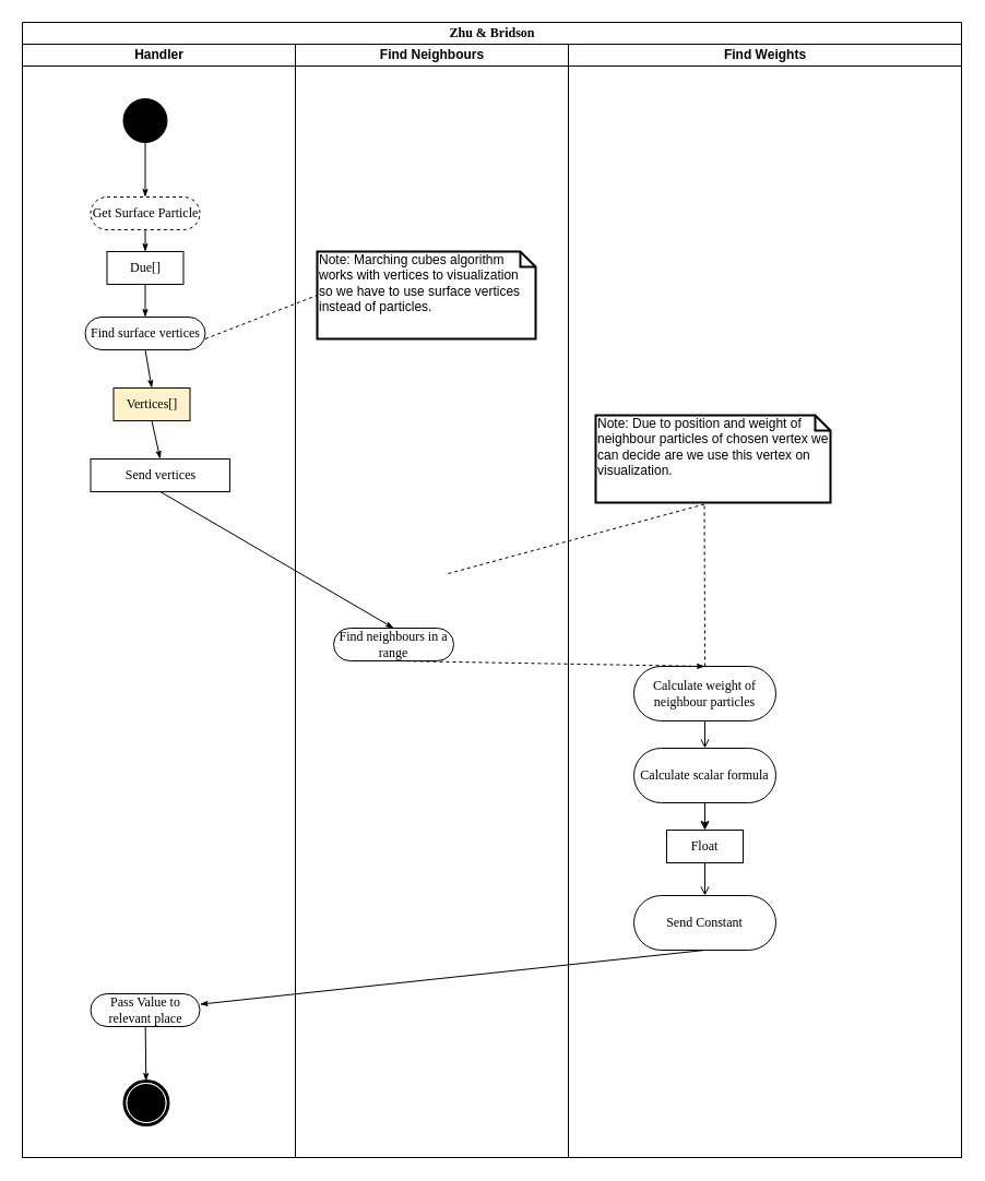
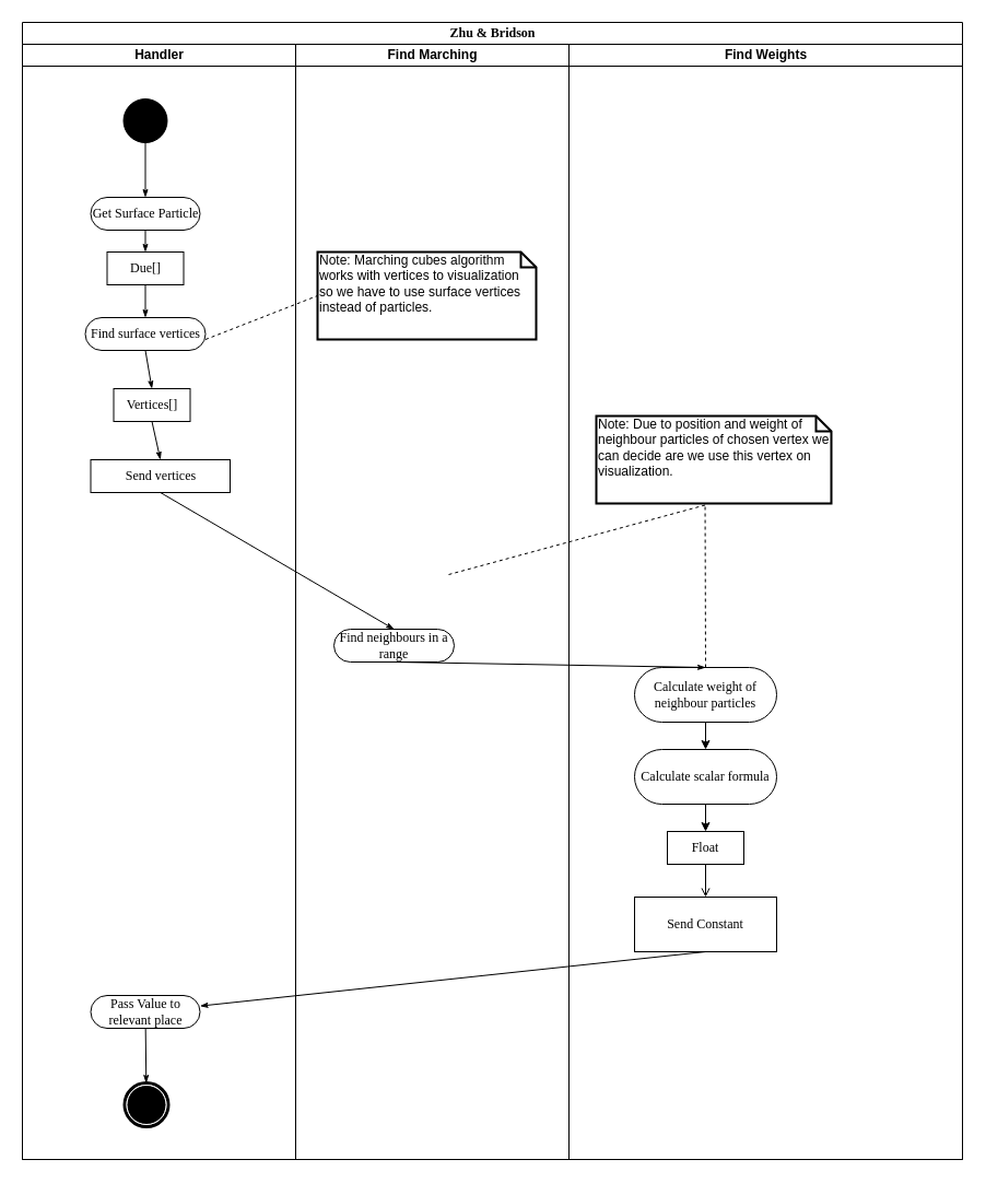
- <mxCell id="19" value="Find Neighbours" style="swimlane;html=1;startSize=20;" parent="2" vertex="1"><mxGeometry x="250" y="20" width="250" height="1020" as="geometry" /></mxCell>
+ <mxCell id="19" value="Find Marching" style="swimlane;html=1;startSize=20;" parent="2" vertex="1"><mxGeometry x="250" y="20" width="250" height="1020" as="geometry" /></mxCell>
- <mxCell id="5" value="Get Surface Particle" style="rounded=1;whiteSpace=wrap;html=1;shadow=0;comic=0;labelBackgroundColor=none;strokeWidth=1;fontFamily=Verdana;fontSize=12;align=center;arcSize=50;dashed=1;" parent="3" vertex="1"><mxGeometry x="62.5" y="140" width="100" height="30" as="geometry" /></mxCell>
+ <mxCell id="5" value="Get Surface Particle" style="rounded=1;whiteSpace=wrap;html=1;shadow=0;comic=0;labelBackgroundColor=none;strokeWidth=1;fontFamily=Verdana;fontSize=12;align=center;arcSize=50;" parent="3" vertex="1"><mxGeometry x="62.5" y="140" width="100" height="30" as="geometry" /></mxCell>
- <mxCell id="16" value="Vertices[]" style="rounded=0;whiteSpace=wrap;html=1;shadow=0;comic=0;labelBackgroundColor=none;strokeWidth=1;fontFamily=Verdana;fontSize=12;align=center;arcSize=50;fillColor=#fff2cc;" parent="3" vertex="1"><mxGeometry x="83.5" y="315" width="70" height="30" as="geometry" /></mxCell>
+ <mxCell id="16" value="Vertices[]" style="rounded=0;whiteSpace=wrap;html=1;shadow=0;comic=0;labelBackgroundColor=none;strokeWidth=1;fontFamily=Verdana;fontSize=12;align=center;arcSize=50;" parent="3" vertex="1"><mxGeometry x="83.5" y="315" width="70" height="30" as="geometry" /></mxCell>
- <mxCell id="34" style="edgeStyle=none;rounded=0;html=1;labelBackgroundColor=none;startArrow=none;startFill=0;startSize=5;endArrow=classicThin;endFill=1;endSize=5;jettySize=auto;orthogonalLoop=1;strokeWidth=1;fontFamily=Verdana;fontSize=12;exitX=0.5;exitY=1;exitDx=0;exitDy=0;entryX=0.5;entryY=0;entryDx=0;entryDy=0;dashed=1;" parent="2" source="20" target="24" edge="1"><mxGeometry relative="1" as="geometry"><mxPoint x="123" y="400" as="sourcePoint" /><mxPoint x="375" y="430" as="targetPoint" /></mxGeometry></mxCell>
+ <mxCell id="34" style="edgeStyle=none;rounded=0;html=1;labelBackgroundColor=none;startArrow=none;startFill=0;startSize=5;endArrow=classicThin;endFill=1;endSize=5;jettySize=auto;orthogonalLoop=1;strokeWidth=1;fontFamily=Verdana;fontSize=12;exitX=0.5;exitY=1;exitDx=0;exitDy=0;entryX=0.5;entryY=0;entryDx=0;entryDy=0;" parent="2" source="20" target="24" edge="1"><mxGeometry relative="1" as="geometry"><mxPoint x="123" y="400" as="sourcePoint" /><mxPoint x="375" y="430" as="targetPoint" /></mxGeometry></mxCell>
- <mxCell id="30" value="" style="endArrow=open;html=1;entryX=0.5;entryY=0;entryDx=0;entryDy=0;exitX=0.5;exitY=1;exitDx=0;exitDy=0;" parent="23" source="24" target="25" edge="1"><mxGeometry width="50" height="50" relative="1" as="geometry"><mxPoint x="135" y="720" as="sourcePoint" /><mxPoint x="135" y="770" as="targetPoint" /></mxGeometry></mxCell>
+ <mxCell id="30" value="" style="endArrow=classic;html=1;entryX=0.5;entryY=0;entryDx=0;entryDy=0;exitX=0.5;exitY=1;exitDx=0;exitDy=0;" parent="23" source="24" target="25" edge="1"><mxGeometry width="50" height="50" relative="1" as="geometry"><mxPoint x="135" y="720" as="sourcePoint" /><mxPoint x="135" y="770" as="targetPoint" /></mxGeometry></mxCell>
- <mxCell id="26" value="Send Constant" style="rounded=1;whiteSpace=wrap;html=1;shadow=0;comic=0;labelBackgroundColor=none;strokeWidth=1;fontFamily=Verdana;fontSize=12;align=center;arcSize=50;" parent="23" vertex="1"><mxGeometry x="60" y="780" width="130" height="50" as="geometry" /></mxCell>
+ <mxCell id="26" value="Send Constant" style="whiteSpace=wrap;html=1;shadow=0;comic=0;labelBackgroundColor=none;strokeWidth=1;fontFamily=Verdana;fontSize=12;align=center;arcSize=50;rounded=0;" parent="23" vertex="1"><mxGeometry x="60" y="780" width="130" height="50" as="geometry" /></mxCell>
